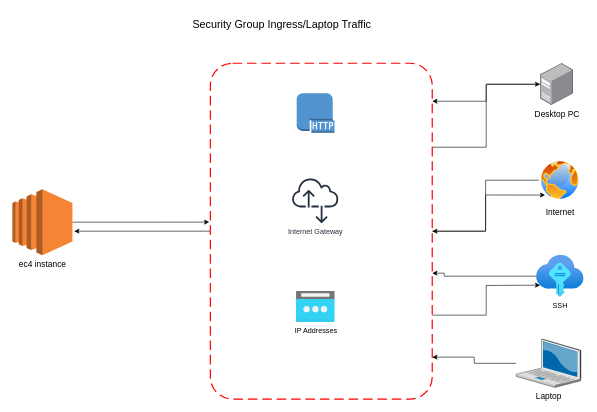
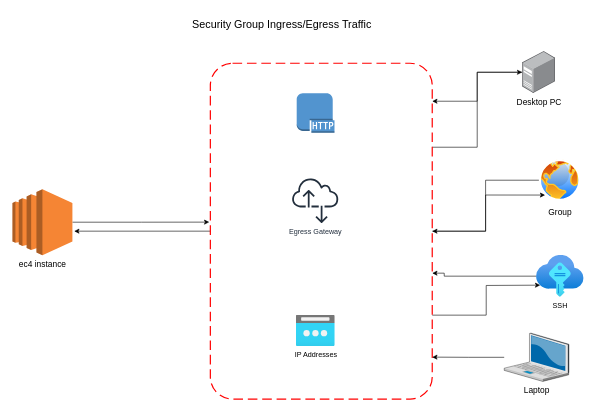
- <mxCell id="20" value="&lt;font style=&quot;font-size: 18px;&quot;&gt;Security Group Ingress/Laptop Traffic&lt;/font&gt;" style="text;html=1;resizable=0;autosize=1;align=center;verticalAlign=middle;points=[];fillColor=none;strokeColor=none;rounded=0;fontSize=14;" vertex="1" parent="1"><mxGeometry x="309" y="20" width="320" height="40" as="geometry" /></mxCell>
+ <mxCell id="20" value="&lt;font style=&quot;font-size: 18px;&quot;&gt;Security Group Ingress/Egress Traffic&lt;/font&gt;" style="text;html=1;resizable=0;autosize=1;align=center;verticalAlign=middle;points=[];fillColor=none;strokeColor=none;rounded=0;fontSize=14;" vertex="1" parent="1"><mxGeometry x="309" y="20" width="320" height="40" as="geometry" /></mxCell>
- <mxCell id="10" value="Desktop PC" style="points=[];aspect=fixed;html=1;align=center;shadow=0;dashed=0;image;image=img/lib/allied_telesis/computer_and_terminals/Server_Desktop.svg;fontSize=14;" vertex="1" parent="1"><mxGeometry x="900" y="105" width="55.22" height="70" as="geometry" /></mxCell>
+ <mxCell id="10" value="Desktop PC" style="points=[];aspect=fixed;html=1;align=center;shadow=0;dashed=0;image;image=img/lib/allied_telesis/computer_and_terminals/Server_Desktop.svg;fontSize=14;" vertex="1" parent="1"><mxGeometry x="870" y="85" width="55.22" height="70" as="geometry" /></mxCell>
- <mxCell id="12" value="Internet" style="aspect=fixed;perimeter=ellipsePerimeter;html=1;align=center;shadow=0;dashed=0;spacingTop=3;image;image=img/lib/active_directory/internet_globe.svg;fontSize=14;" vertex="1" parent="1"><mxGeometry x="898" y="265" width="70" height="70" as="geometry" /></mxCell>
+ <mxCell id="12" value="Group" style="aspect=fixed;perimeter=ellipsePerimeter;html=1;align=center;shadow=0;dashed=0;spacingTop=3;image;image=img/lib/active_directory/internet_globe.svg;fontSize=14;" vertex="1" parent="1"><mxGeometry x="898" y="265" width="70" height="70" as="geometry" /></mxCell>
- <mxCell id="17" value="Internet Gateway" style="sketch=0;outlineConnect=0;fontColor=#232F3E;gradientColor=none;fillColor=#232F3D;strokeColor=none;dashed=0;verticalLabelPosition=bottom;verticalAlign=top;align=center;html=1;fontSize=12;fontStyle=0;aspect=fixed;pointerEvents=1;shape=mxgraph.aws4.internet_alt2;" vertex="1" parent="1"><mxGeometry x="486" y="295" width="78" height="78" as="geometry" /></mxCell>
+ <mxCell id="17" value="Egress Gateway" style="sketch=0;outlineConnect=0;fontColor=#232F3E;gradientColor=none;fillColor=#232F3D;strokeColor=none;dashed=0;verticalLabelPosition=bottom;verticalAlign=top;align=center;html=1;fontSize=12;fontStyle=0;aspect=fixed;pointerEvents=1;shape=mxgraph.aws4.internet_alt2;" vertex="1" parent="1"><mxGeometry x="486" y="295" width="78" height="78" as="geometry" /></mxCell>
- <mxCell id="19" value="IP Addresses" style="aspect=fixed;html=1;points=[];align=center;image;fontSize=12;image=img/lib/azure2/networking/Public_IP_Addresses.svg;" vertex="1" parent="1"><mxGeometry x="493" y="485" width="65" height="52" as="geometry" /></mxCell>
+ <mxCell id="19" value="IP Addresses" style="aspect=fixed;html=1;points=[];align=center;image;fontSize=12;image=img/lib/azure2/networking/Public_IP_Addresses.svg;" vertex="1" parent="1"><mxGeometry x="493" y="525" width="65" height="52" as="geometry" /></mxCell>
- <mxCell id="16" value="Laptop" style="verticalLabelPosition=bottom;sketch=0;aspect=fixed;html=1;verticalAlign=top;strokeColor=none;align=center;outlineConnect=0;shape=mxgraph.citrix.laptop_2;fontSize=14;" vertex="1" parent="1"><mxGeometry x="860" y="565" width="108" height="80.53" as="geometry" /></mxCell>
+ <mxCell id="16" value="Laptop" style="verticalLabelPosition=bottom;sketch=0;aspect=fixed;html=1;verticalAlign=top;strokeColor=none;align=center;outlineConnect=0;shape=mxgraph.citrix.laptop_2;fontSize=14;" vertex="1" parent="1"><mxGeometry x="840" y="555" width="108" height="80.53" as="geometry" /></mxCell>
